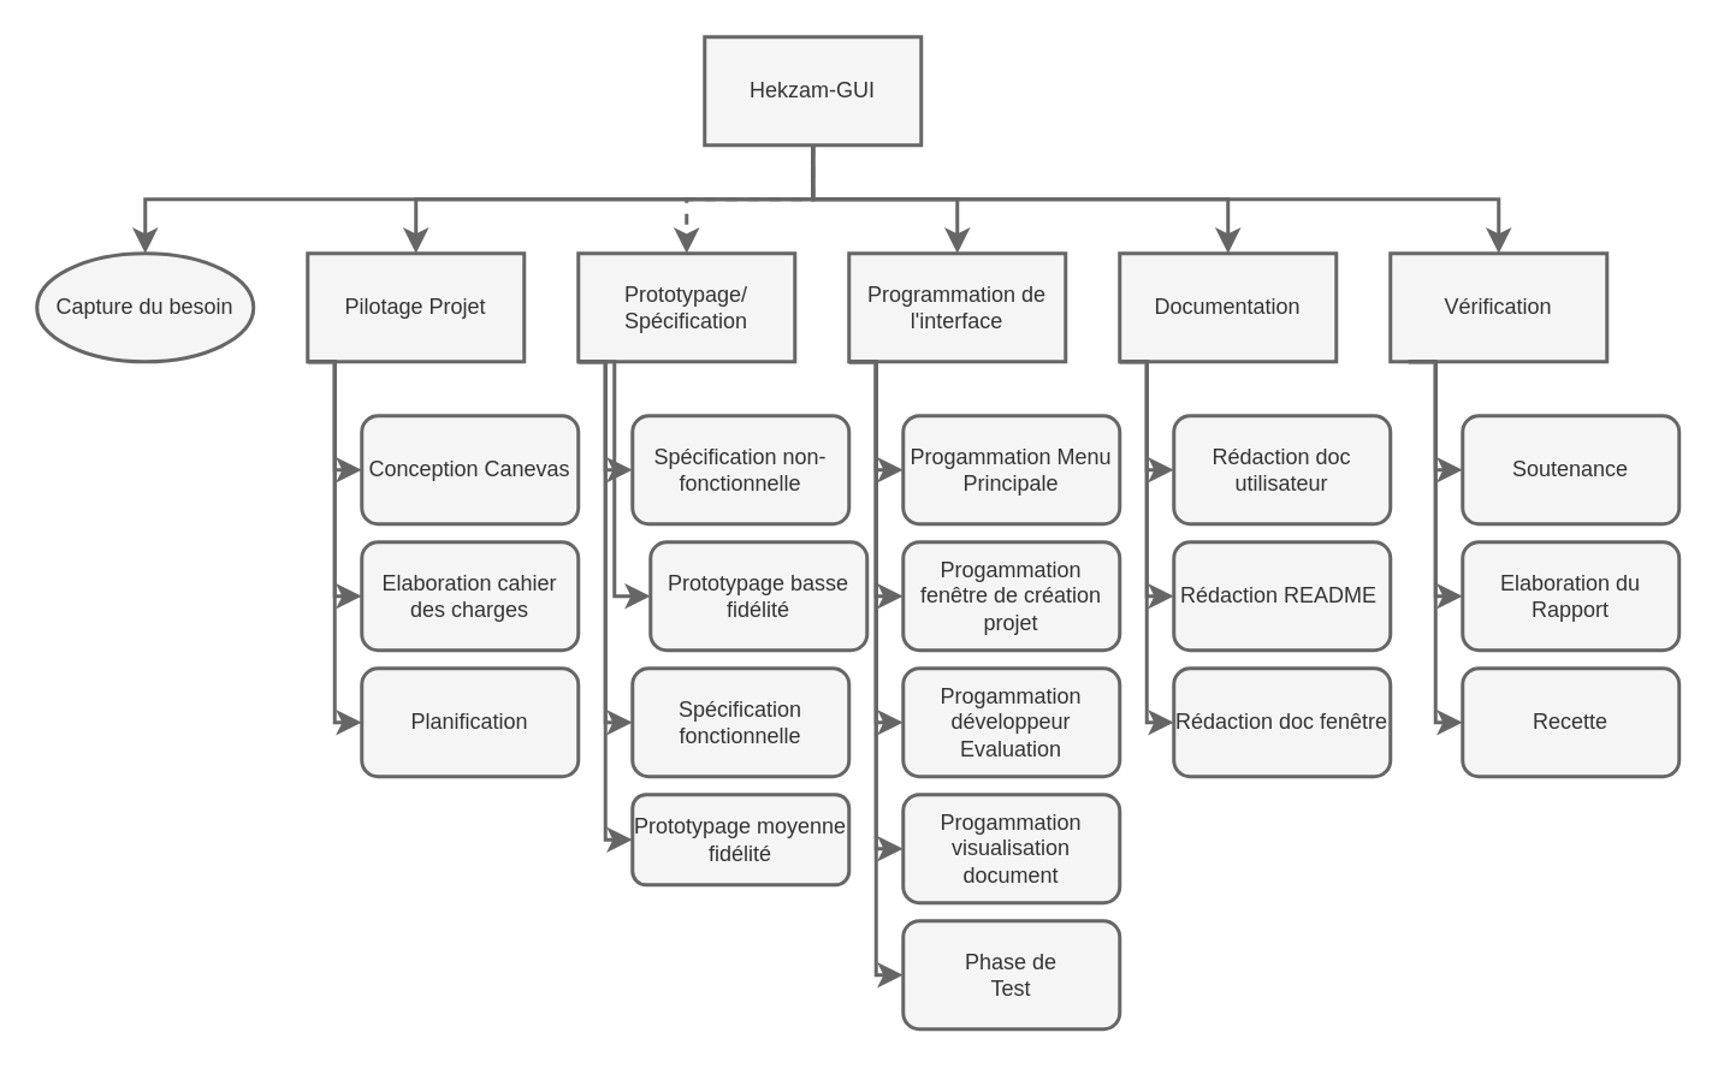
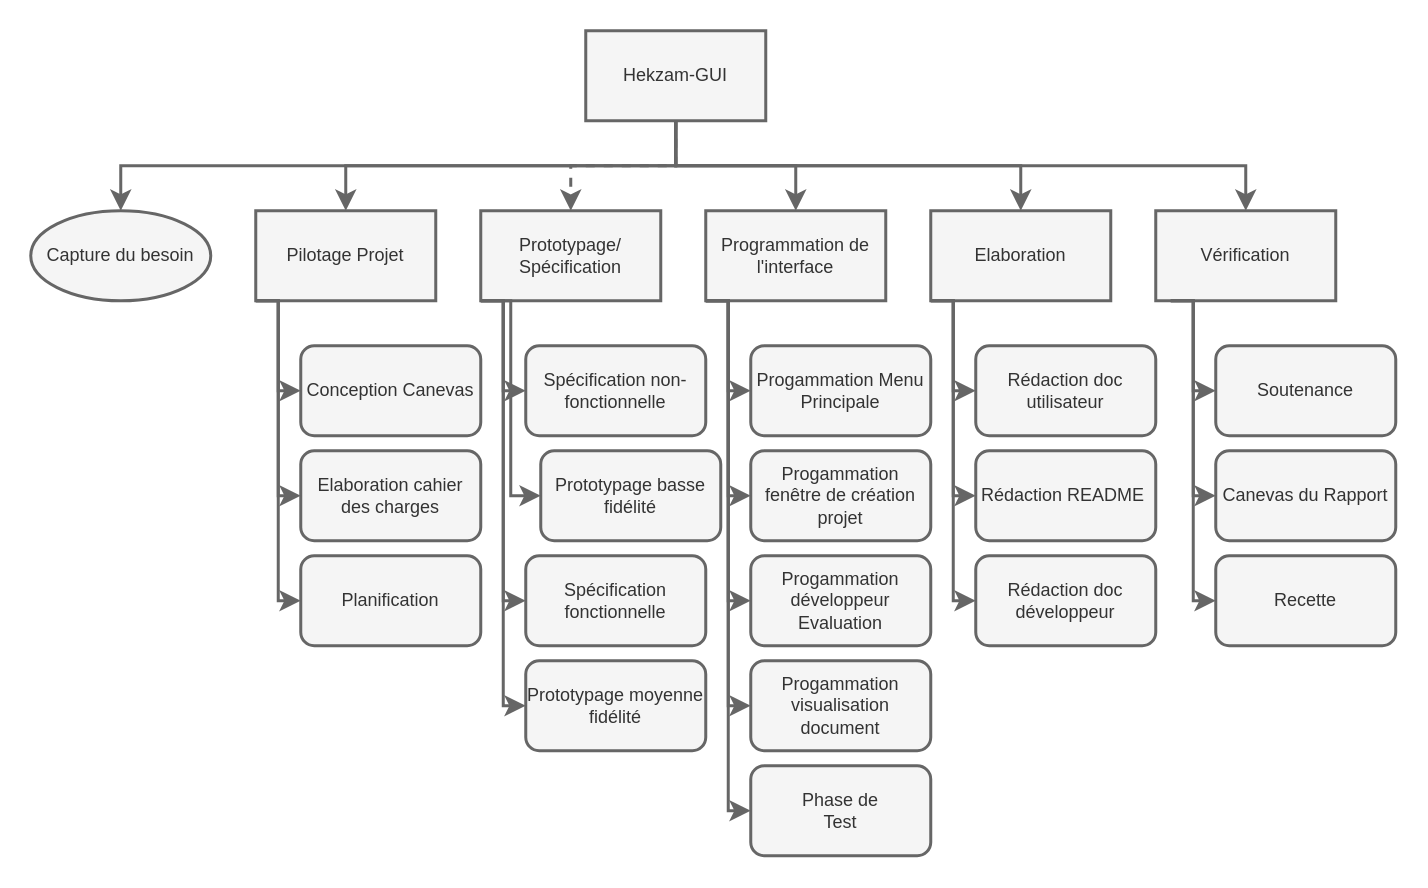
- <mxCell id="6" value="Documentation" style="rounded=0;whiteSpace=wrap;fillColor=#f5f5f5;fontColor=#333333;strokeColor=#666666;strokeWidth=2;html=1;" parent="1" vertex="1"><mxGeometry x="620" y="140" width="120" height="60" as="geometry" /></mxCell>
+ <mxCell id="6" value="Elaboration" style="rounded=0;whiteSpace=wrap;fillColor=#f5f5f5;fontColor=#333333;strokeColor=#666666;strokeWidth=2;html=1;" parent="1" vertex="1"><mxGeometry x="620" y="140" width="120" height="60" as="geometry" /></mxCell>
- <mxCell id="42" value="Elaboration du Rapport" style="rounded=1;whiteSpace=wrap;fillColor=#f5f5f5;fontColor=#333333;strokeColor=#666666;strokeWidth=2;html=1;" parent="1" vertex="1"><mxGeometry x="810" y="300" width="120" height="60" as="geometry" /></mxCell>
+ <mxCell id="42" value="Canevas du Rapport" style="rounded=1;whiteSpace=wrap;fillColor=#f5f5f5;fontColor=#333333;strokeColor=#666666;strokeWidth=2;html=1;" parent="1" vertex="1"><mxGeometry x="810" y="300" width="120" height="60" as="geometry" /></mxCell>
- <mxCell id="27" value="Rédaction doc fenêtre" style="rounded=1;whiteSpace=wrap;fillColor=#f5f5f5;fontColor=#333333;strokeColor=#666666;strokeWidth=2;html=1;" parent="1" vertex="1"><mxGeometry x="650" y="370" width="120" height="60" as="geometry" /></mxCell>
+ <mxCell id="27" value="Rédaction doc développeur" style="rounded=1;whiteSpace=wrap;fillColor=#f5f5f5;fontColor=#333333;strokeColor=#666666;strokeWidth=2;html=1;" parent="1" vertex="1"><mxGeometry x="650" y="370" width="120" height="60" as="geometry" /></mxCell>
- <mxCell id="16" value="Prototypage moyenne fidélité" style="rounded=1;whiteSpace=wrap;fillColor=#f5f5f5;fontColor=#333333;strokeColor=#666666;strokeWidth=2;html=1;" parent="1" vertex="1"><mxGeometry x="350" y="440" width="120" height="50" as="geometry" /></mxCell>
+ <mxCell id="16" value="Prototypage moyenne fidélité" style="rounded=1;whiteSpace=wrap;fillColor=#f5f5f5;fontColor=#333333;strokeColor=#666666;strokeWidth=2;html=1;" parent="1" vertex="1"><mxGeometry x="350" y="440" width="120" height="60" as="geometry" /></mxCell>
